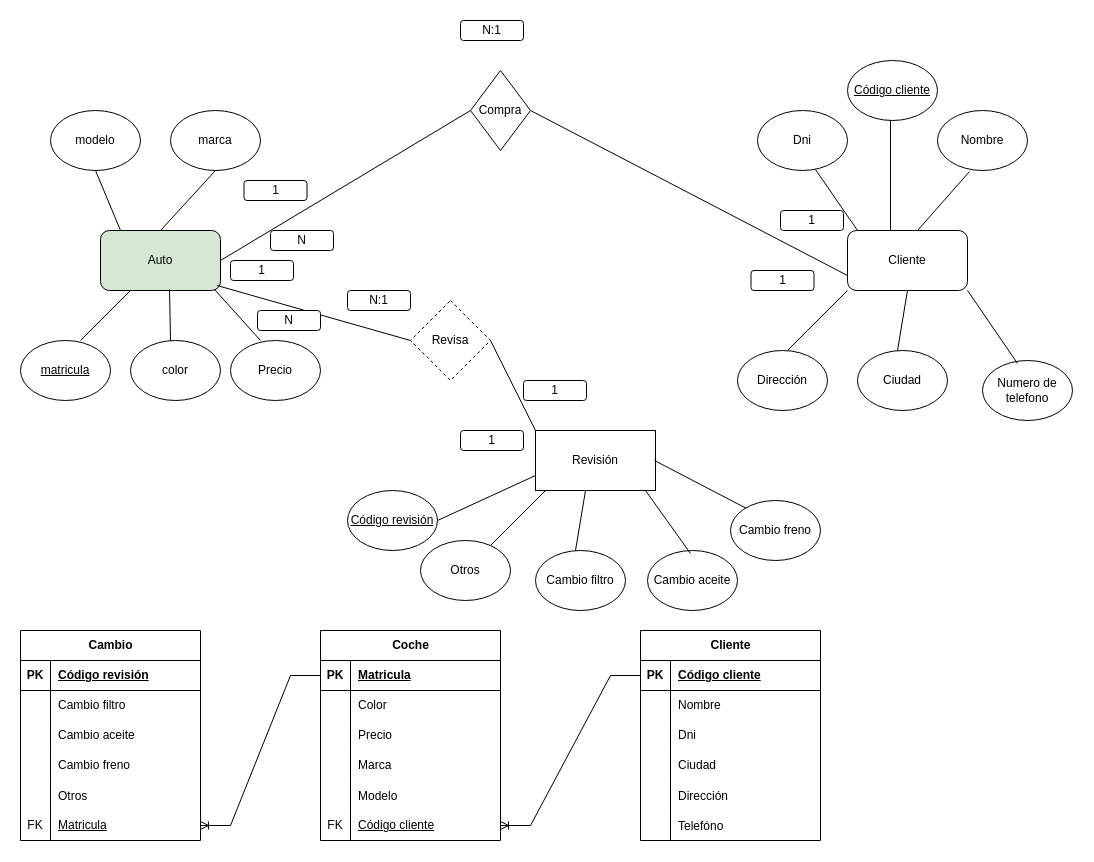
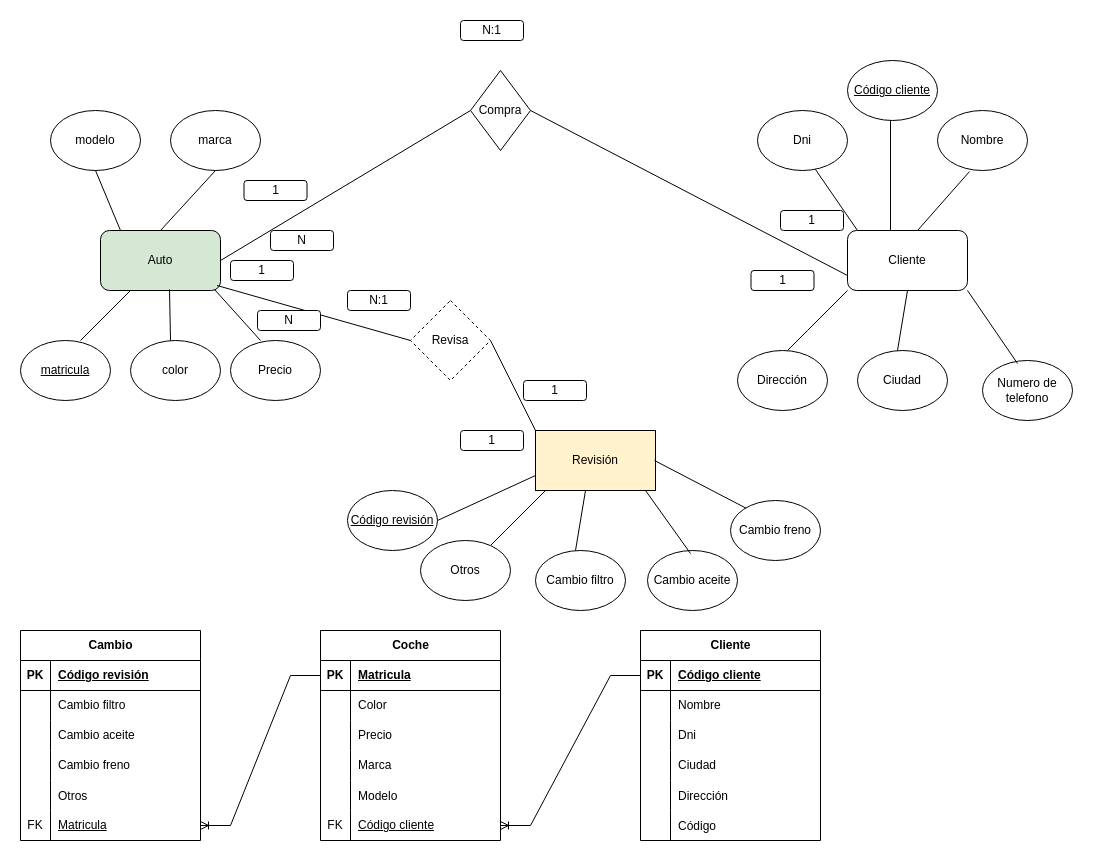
- <mxCell id="24" value="Revisión" style="rounded=0;whiteSpace=wrap;html=1;" parent="1" vertex="1"><mxGeometry x="535" y="430" width="120" height="60" as="geometry" /></mxCell>
+ <mxCell id="24" value="Revisión" style="rounded=0;whiteSpace=wrap;html=1;fillColor=#fff2cc;" parent="1" vertex="1"><mxGeometry x="535" y="430" width="120" height="60" as="geometry" /></mxCell>
- <mxCell id="109" value="Telefóno" style="shape=partialRectangle;connectable=0;fillColor=none;top=0;left=0;bottom=0;right=0;align=left;spacingLeft=6;overflow=hidden;" vertex="1" parent="107"><mxGeometry x="30" width="150" height="30" as="geometry"><mxRectangle width="150" height="30" as="alternateBounds" /></mxGeometry></mxCell>
+ <mxCell id="109" value="Código" style="shape=partialRectangle;connectable=0;fillColor=none;top=0;left=0;bottom=0;right=0;align=left;spacingLeft=6;overflow=hidden;" vertex="1" parent="107"><mxGeometry x="30" width="150" height="30" as="geometry"><mxRectangle width="150" height="30" as="alternateBounds" /></mxGeometry></mxCell>
